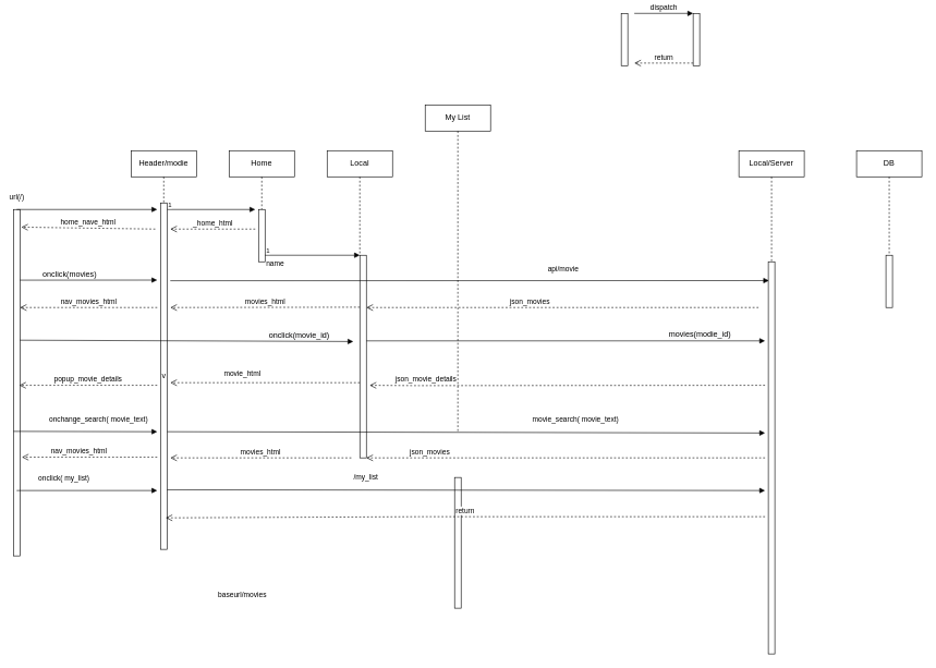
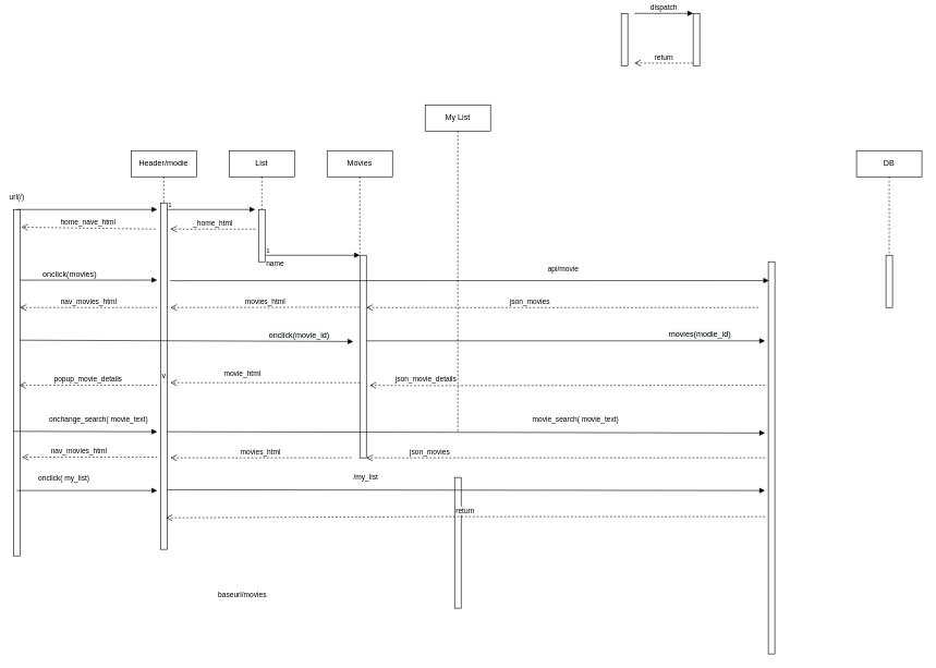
- <mxCell id="7" value="Home" style="shape=umlLifeline;perimeter=lifelinePerimeter;whiteSpace=wrap;html=1;container=1;collapsible=0;recursiveResize=0;outlineConnect=0;" parent="1" vertex="1"><mxGeometry x="350" y="230" width="100" height="90" as="geometry" /></mxCell>
+ <mxCell id="7" value="List" style="shape=umlLifeline;perimeter=lifelinePerimeter;whiteSpace=wrap;html=1;container=1;collapsible=0;recursiveResize=0;outlineConnect=0;" parent="1" vertex="1"><mxGeometry x="350" y="230" width="100" height="90" as="geometry" /></mxCell>
- <mxCell id="10" value="Local" style="shape=umlLifeline;perimeter=lifelinePerimeter;whiteSpace=wrap;html=1;container=1;collapsible=0;recursiveResize=0;outlineConnect=0;" parent="1" vertex="1"><mxGeometry x="500" y="230" width="100" height="160" as="geometry" /></mxCell>
+ <mxCell id="10" value="Movies" style="shape=umlLifeline;perimeter=lifelinePerimeter;whiteSpace=wrap;html=1;container=1;collapsible=0;recursiveResize=0;outlineConnect=0;" parent="1" vertex="1"><mxGeometry x="500" y="230" width="100" height="160" as="geometry" /></mxCell>
- <mxCell id="18" value="Local/Server" style="shape=umlLifeline;perimeter=lifelinePerimeter;whiteSpace=wrap;html=1;container=1;collapsible=0;recursiveResize=0;outlineConnect=0;" parent="1" vertex="1"><mxGeometry x="1130" y="230" width="100" height="170" as="geometry" /></mxCell>
